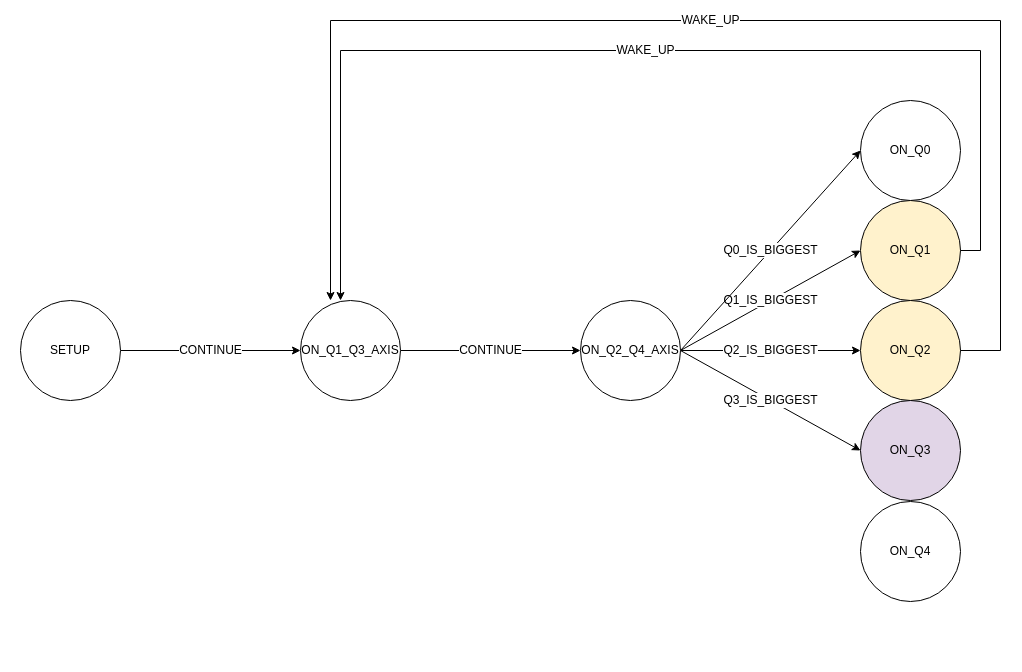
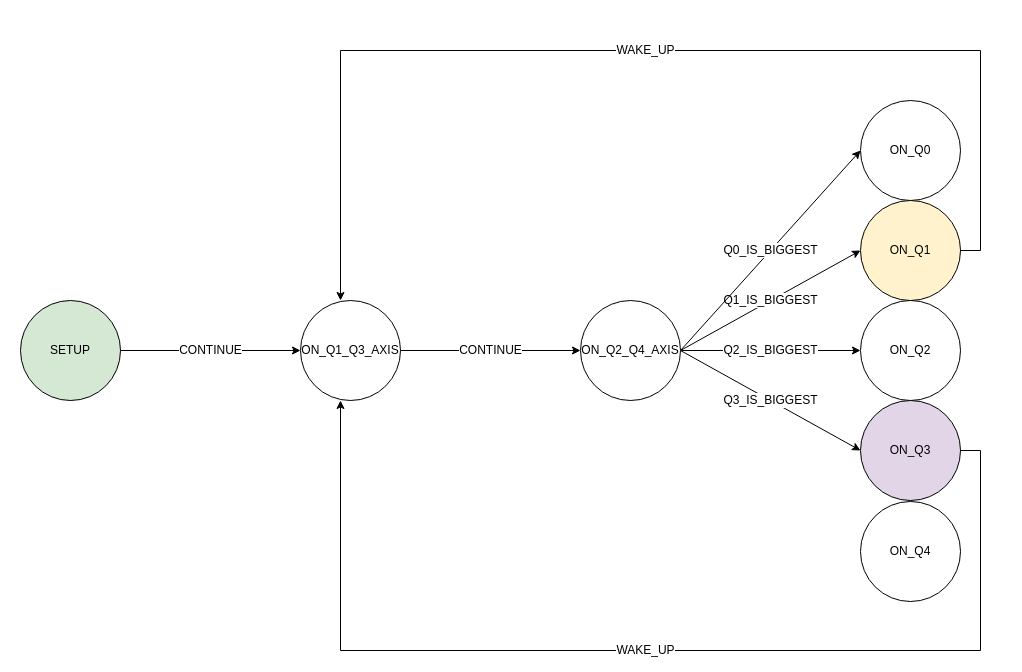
- <mxCell id="18" value="WAKE_UP" style="edgeStyle=orthogonalEdgeStyle;rounded=0;orthogonalLoop=1;jettySize=auto;html=1;exitX=1;exitY=0.5;exitDx=0;exitDy=0;entryX=0.3;entryY=0;entryDx=0;entryDy=0;entryPerimeter=0;fontSize=12;" parent="1" source="11" target="5" edge="1"><mxGeometry relative="1" as="geometry"><Array as="points"><mxPoint x="1000" y="350" /><mxPoint x="1000" y="20" /><mxPoint x="330" y="20" /></Array></mxGeometry></mxCell>
- <mxCell id="3" value="SETUP" style="ellipse;whiteSpace=wrap;html=1;aspect=fixed;fontSize=12;" parent="1" vertex="1"><mxGeometry x="20" y="300" width="100" height="100" as="geometry" /></mxCell>
+ <mxCell id="3" value="SETUP" style="ellipse;whiteSpace=wrap;html=1;aspect=fixed;fontSize=12;fillColor=#d5e8d4;" parent="1" vertex="1"><mxGeometry x="20" y="300" width="100" height="100" as="geometry" /></mxCell>
- <mxCell id="11" value="ON_Q2" style="ellipse;whiteSpace=wrap;html=1;aspect=fixed;fontSize=12;fillColor=#fff2cc;" parent="1" vertex="1"><mxGeometry x="860" y="300" width="100" height="100" as="geometry" /></mxCell>
+ <mxCell id="11" value="ON_Q2" style="ellipse;whiteSpace=wrap;html=1;aspect=fixed;fontSize=12;" parent="1" vertex="1"><mxGeometry x="860" y="300" width="100" height="100" as="geometry" /></mxCell>
+ <mxCell id="16" value="WAKE_UP" style="edgeStyle=orthogonalEdgeStyle;rounded=0;orthogonalLoop=1;jettySize=auto;html=1;exitX=1;exitY=0.5;exitDx=0;exitDy=0;entryX=0.4;entryY=1;entryDx=0;entryDy=0;entryPerimeter=0;fontSize=12;" parent="1" source="13" target="5" edge="1"><mxGeometry relative="1" as="geometry"><Array as="points"><mxPoint x="980" y="450" /><mxPoint x="980" y="650" /><mxPoint x="340" y="650" /></Array></mxGeometry></mxCell>
